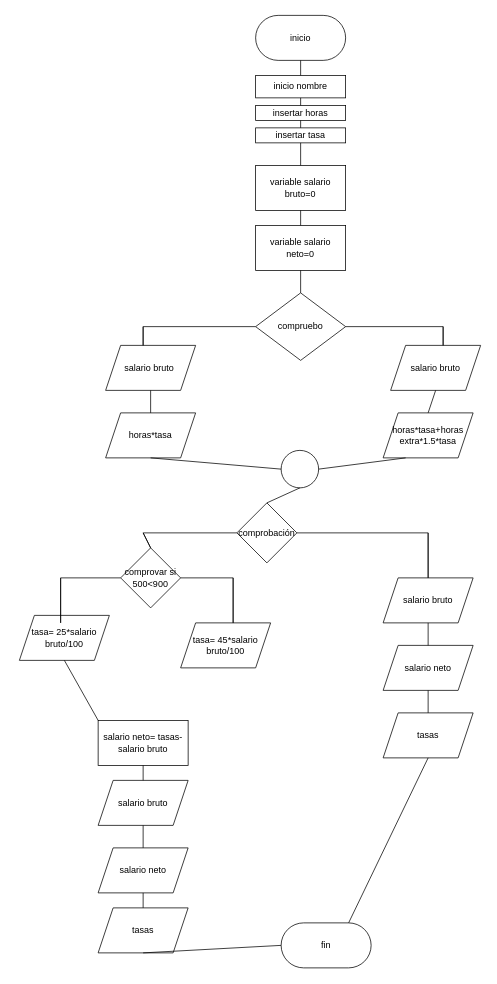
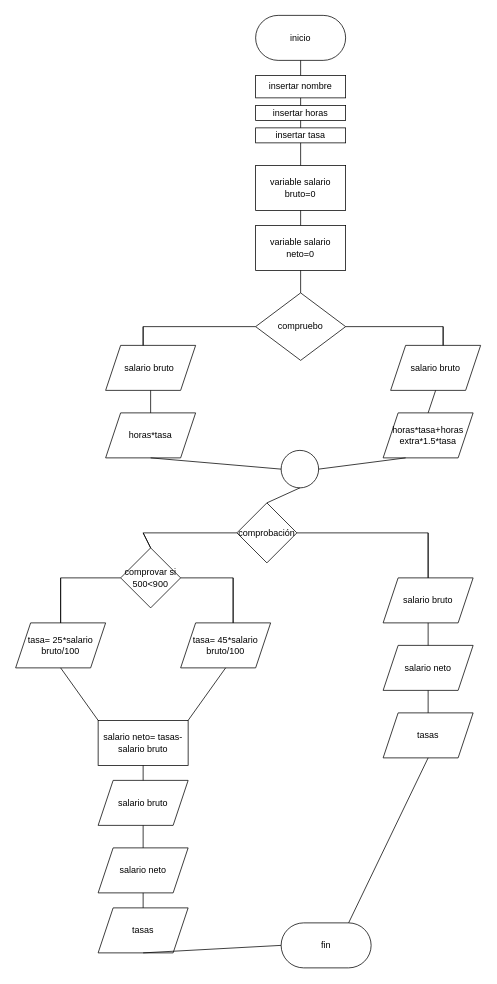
- <mxCell id="3" value="inicio nombre" style="rounded=0;whiteSpace=wrap;html=1;" vertex="1" parent="1"><mxGeometry x="340" y="100" width="120" height="30" as="geometry" /></mxCell>
+ <mxCell id="3" value="insertar nombre" style="rounded=0;whiteSpace=wrap;html=1;" vertex="1" parent="1"><mxGeometry x="340" y="100" width="120" height="30" as="geometry" /></mxCell>
- <mxCell id="19" value="tasa= 25*salario bruto/100" style="shape=parallelogram;perimeter=parallelogramPerimeter;whiteSpace=wrap;html=1;fixedSize=1;" vertex="1" parent="1"><mxGeometry x="25" y="820" width="120" height="60" as="geometry" /></mxCell>
+ <mxCell id="19" value="tasa= 25*salario bruto/100" style="shape=parallelogram;perimeter=parallelogramPerimeter;whiteSpace=wrap;html=1;fixedSize=1;" vertex="1" parent="1"><mxGeometry x="20" y="830" width="120" height="60" as="geometry" /></mxCell>
+ <mxCell id="43" value="" style="endArrow=none;html=1;rounded=0;entryX=0.5;entryY=1;entryDx=0;entryDy=0;exitX=1;exitY=0;exitDx=0;exitDy=0;" edge="1" parent="1" source="21" target="20"><mxGeometry width="50" height="50" relative="1" as="geometry"><mxPoint x="180" y="1000" as="sourcePoint" /><mxPoint x="230" y="950" as="targetPoint" /></mxGeometry></mxCell>
